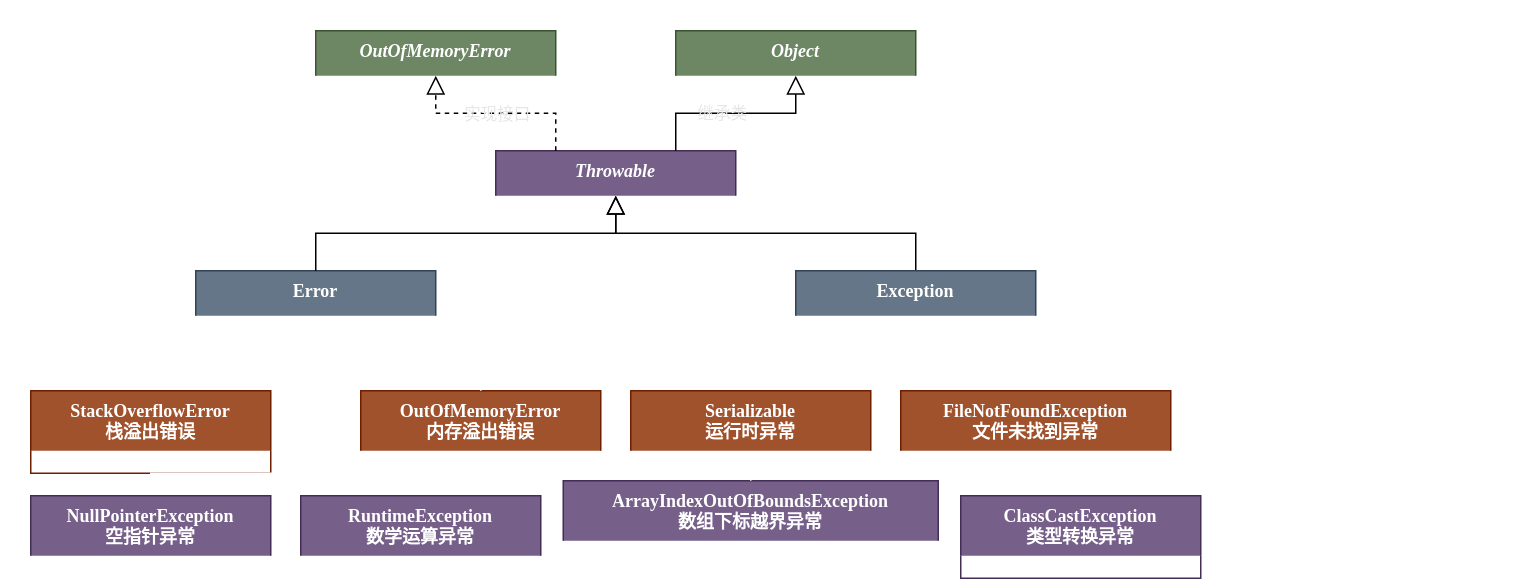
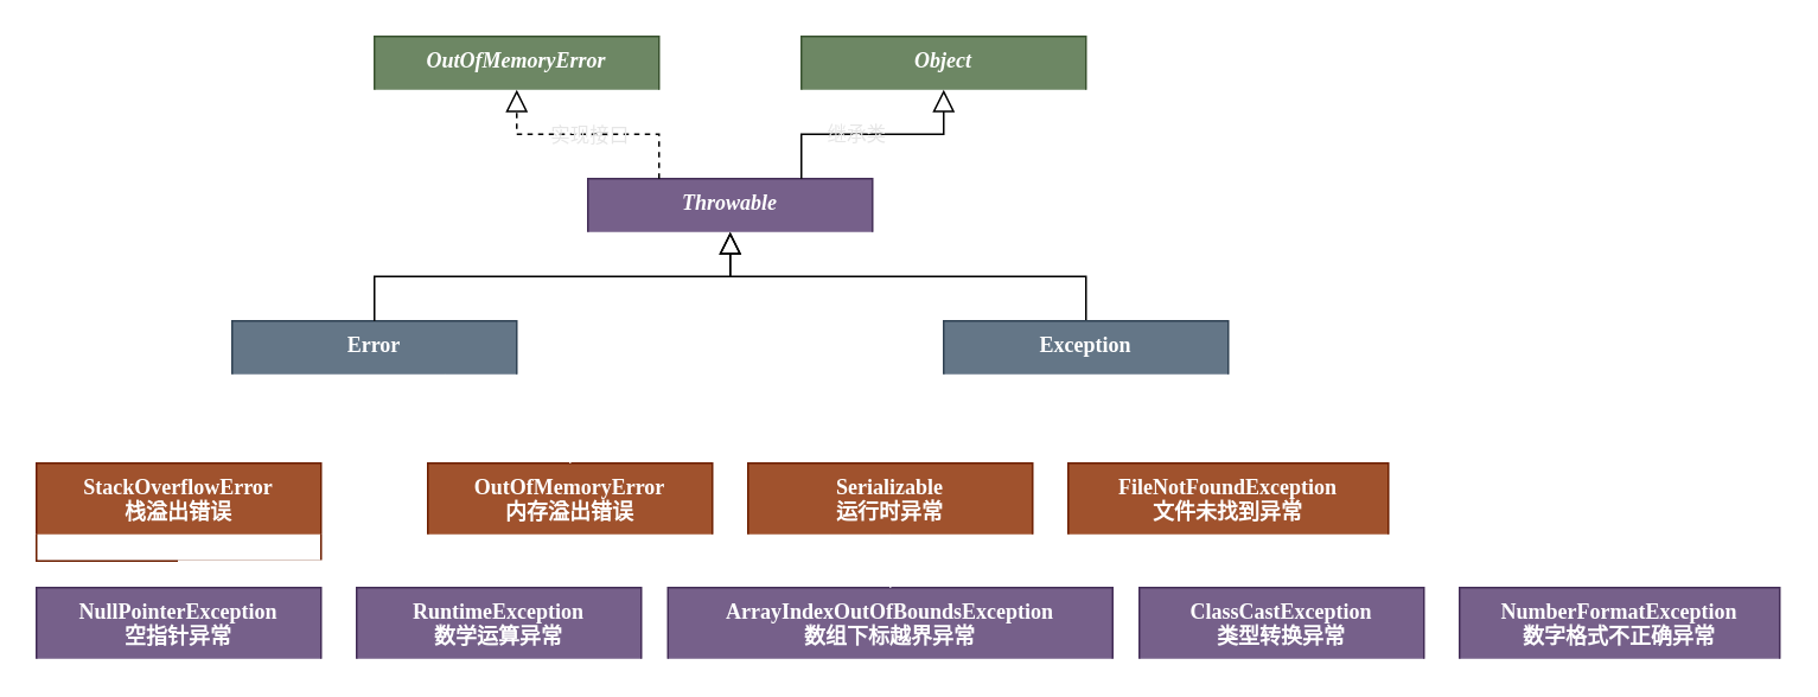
+ <mxCell id="22" style="edgeStyle=elbowEdgeStyle;rounded=0;elbow=vertical;html=1;exitX=0.861;exitY=1.071;exitDx=0;exitDy=0;shadow=0;labelBackgroundColor=none;labelBorderColor=none;fontFamily=Verdana;startArrow=block;startFill=0;endArrow=none;endFill=0;endSize=10;strokeColor=#FFFFFF;strokeWidth=1;exitPerimeter=0;" parent="1" source="23" target="29" edge="1"><mxGeometry relative="1" as="geometry"><Array as="points" /></mxGeometry></mxCell>
- <mxCell id="27" value="ArrayIndexOutOfBoundsException&#10;数组下标越界异常" style="swimlane;fontStyle=1;align=center;verticalAlign=top;childLayout=stackLayout;horizontal=1;startSize=40;horizontalStack=0;resizeParent=1;resizeLast=0;collapsible=1;marginBottom=0;rounded=0;shadow=0;strokeWidth=1;swimlaneLine=0;connectable=1;allowArrows=1;expand=1;fontFamily=Verdana;fillColor=#76608a;fontColor=#ffffff;strokeColor=#432D57;" parent="1" vertex="1"><mxGeometry x="375" y="320" width="250" height="40" as="geometry"><mxRectangle x="60" y="590" width="160" height="26" as="alternateBounds" /></mxGeometry></mxCell>
+ <mxCell id="27" value="ArrayIndexOutOfBoundsException&#10;数组下标越界异常" style="swimlane;fontStyle=1;align=center;verticalAlign=top;childLayout=stackLayout;horizontal=1;startSize=40;horizontalStack=0;resizeParent=1;resizeLast=0;collapsible=1;marginBottom=0;rounded=0;shadow=0;strokeWidth=1;swimlaneLine=0;connectable=1;allowArrows=1;expand=1;fontFamily=Verdana;fillColor=#76608a;fontColor=#ffffff;strokeColor=#432D57;" parent="1" vertex="1"><mxGeometry x="375" y="330" width="250" height="40" as="geometry"><mxRectangle x="60" y="590" width="160" height="26" as="alternateBounds" /></mxGeometry></mxCell>
+ <mxCell id="29" value="NumberFormatException&#10;数字格式不正确异常" style="swimlane;fontStyle=1;align=center;verticalAlign=top;childLayout=stackLayout;horizontal=1;startSize=40;horizontalStack=0;resizeParent=1;resizeLast=0;collapsible=1;marginBottom=0;rounded=0;shadow=0;strokeWidth=1;fontFamily=Verdana;labelBackgroundColor=none;labelBorderColor=none;swimlaneLine=0;connectable=1;allowArrows=1;expand=1;fillColor=#76608a;fontColor=#ffffff;strokeColor=#432D57;" parent="1" vertex="1"><mxGeometry x="820" y="330" width="180" height="40" as="geometry"><mxRectangle x="60" y="590" width="160" height="26" as="alternateBounds" /></mxGeometry></mxCell>
- <mxCell id="28" value="ClassCastException&#10;类型转换异常" style="swimlane;fontStyle=1;align=center;verticalAlign=top;childLayout=stackLayout;horizontal=1;startSize=40;horizontalStack=0;resizeParent=1;resizeLast=0;collapsible=1;marginBottom=0;rounded=0;shadow=0;strokeWidth=1;fontFamily=Verdana;labelBackgroundColor=none;labelBorderColor=none;swimlaneLine=0;connectable=1;allowArrows=1;expand=1;fillColor=#76608a;fontColor=#ffffff;strokeColor=#432D57;" parent="1" vertex="1"><mxGeometry x="640" y="330" width="160" height="55" as="geometry"><mxRectangle x="60" y="590" width="160" height="26" as="alternateBounds" /></mxGeometry></mxCell>
+ <mxCell id="28" value="ClassCastException&#10;类型转换异常" style="swimlane;fontStyle=1;align=center;verticalAlign=top;childLayout=stackLayout;horizontal=1;startSize=40;horizontalStack=0;resizeParent=1;resizeLast=0;collapsible=1;marginBottom=0;rounded=0;shadow=0;strokeWidth=1;fontFamily=Verdana;labelBackgroundColor=none;labelBorderColor=none;swimlaneLine=0;connectable=1;allowArrows=1;expand=1;fillColor=#76608a;fontColor=#ffffff;strokeColor=#432D57;" parent="1" vertex="1"><mxGeometry x="640" y="330" width="160" height="40" as="geometry"><mxRectangle x="60" y="590" width="160" height="26" as="alternateBounds" /></mxGeometry></mxCell>
